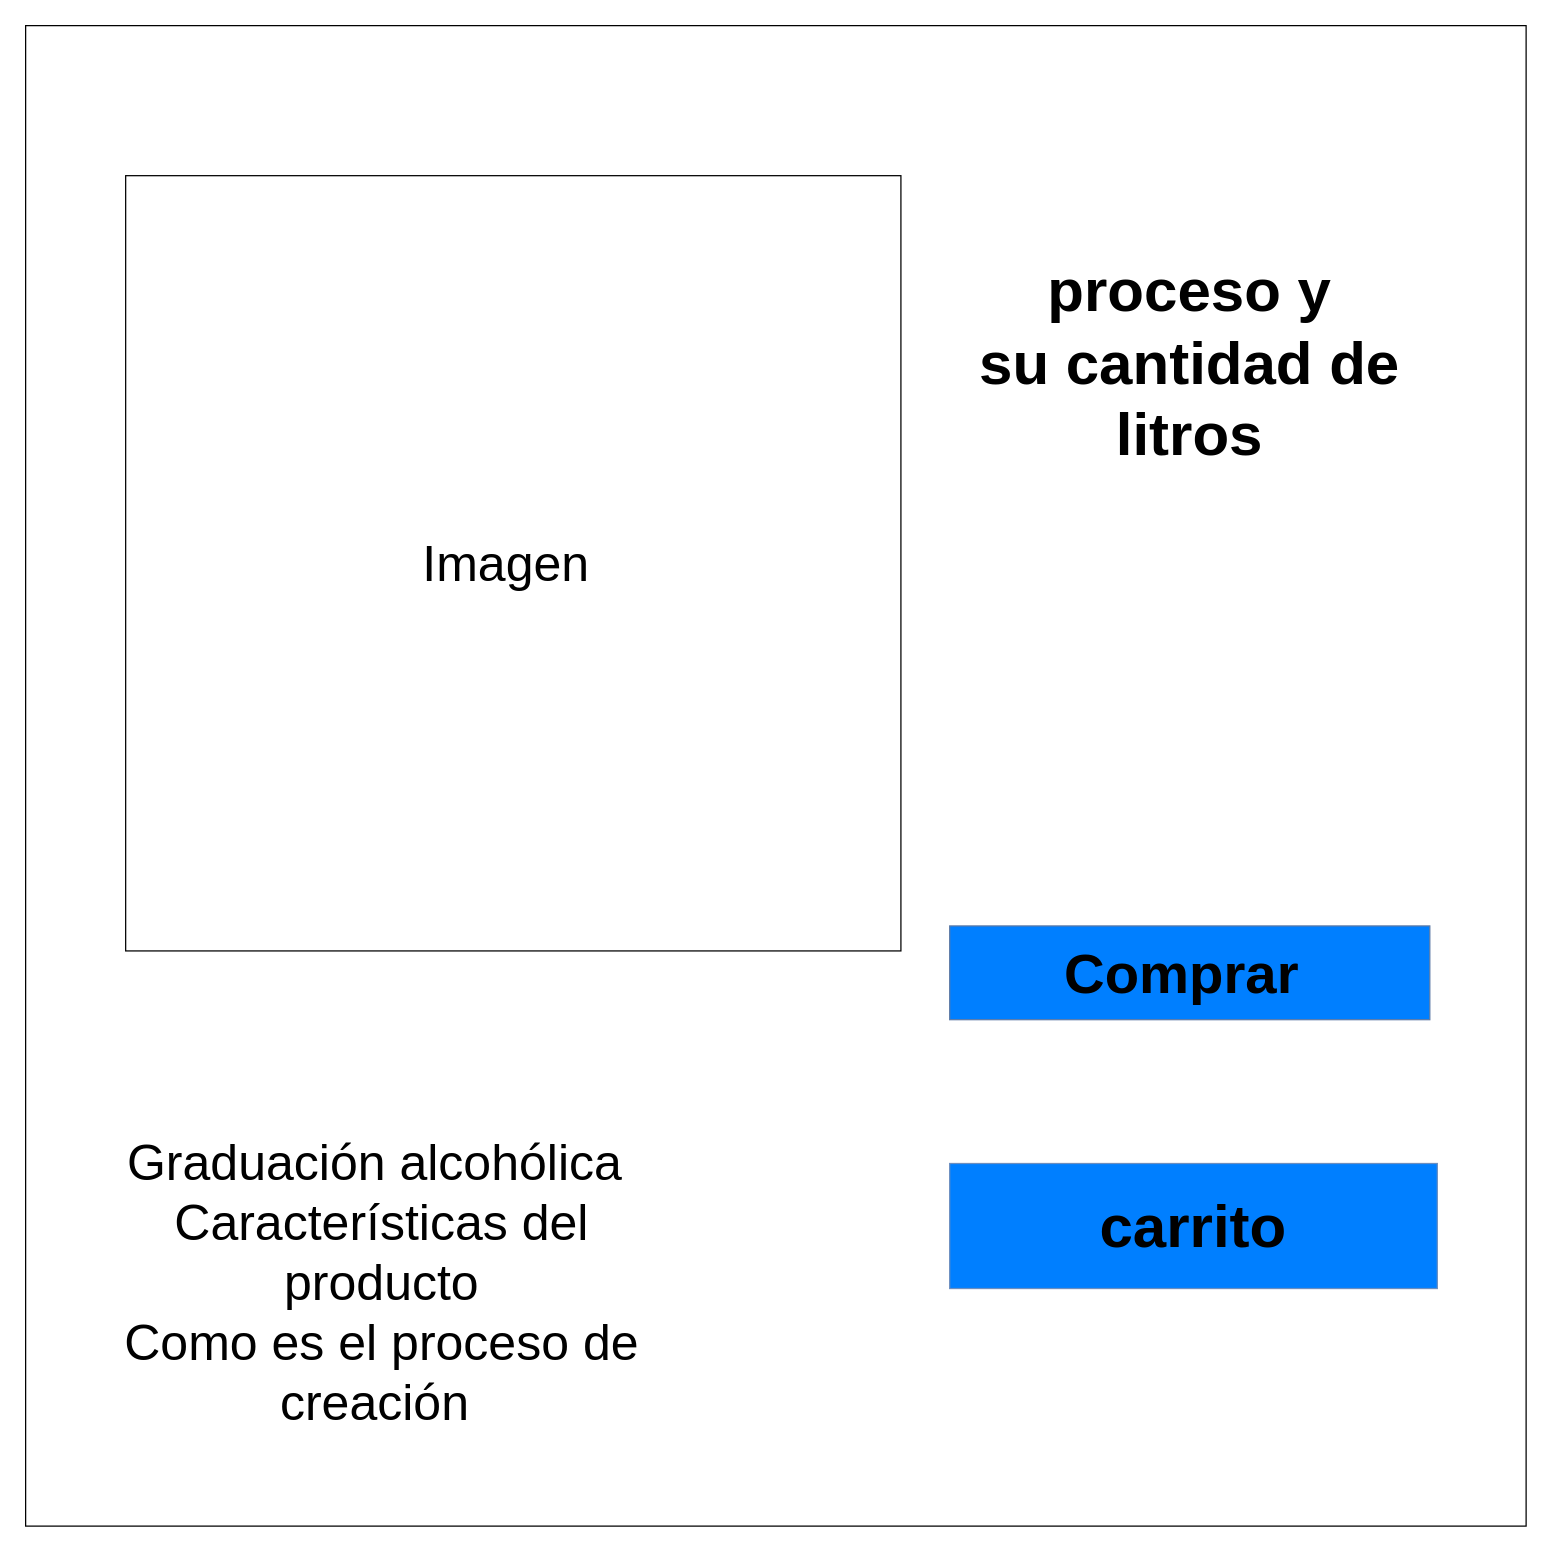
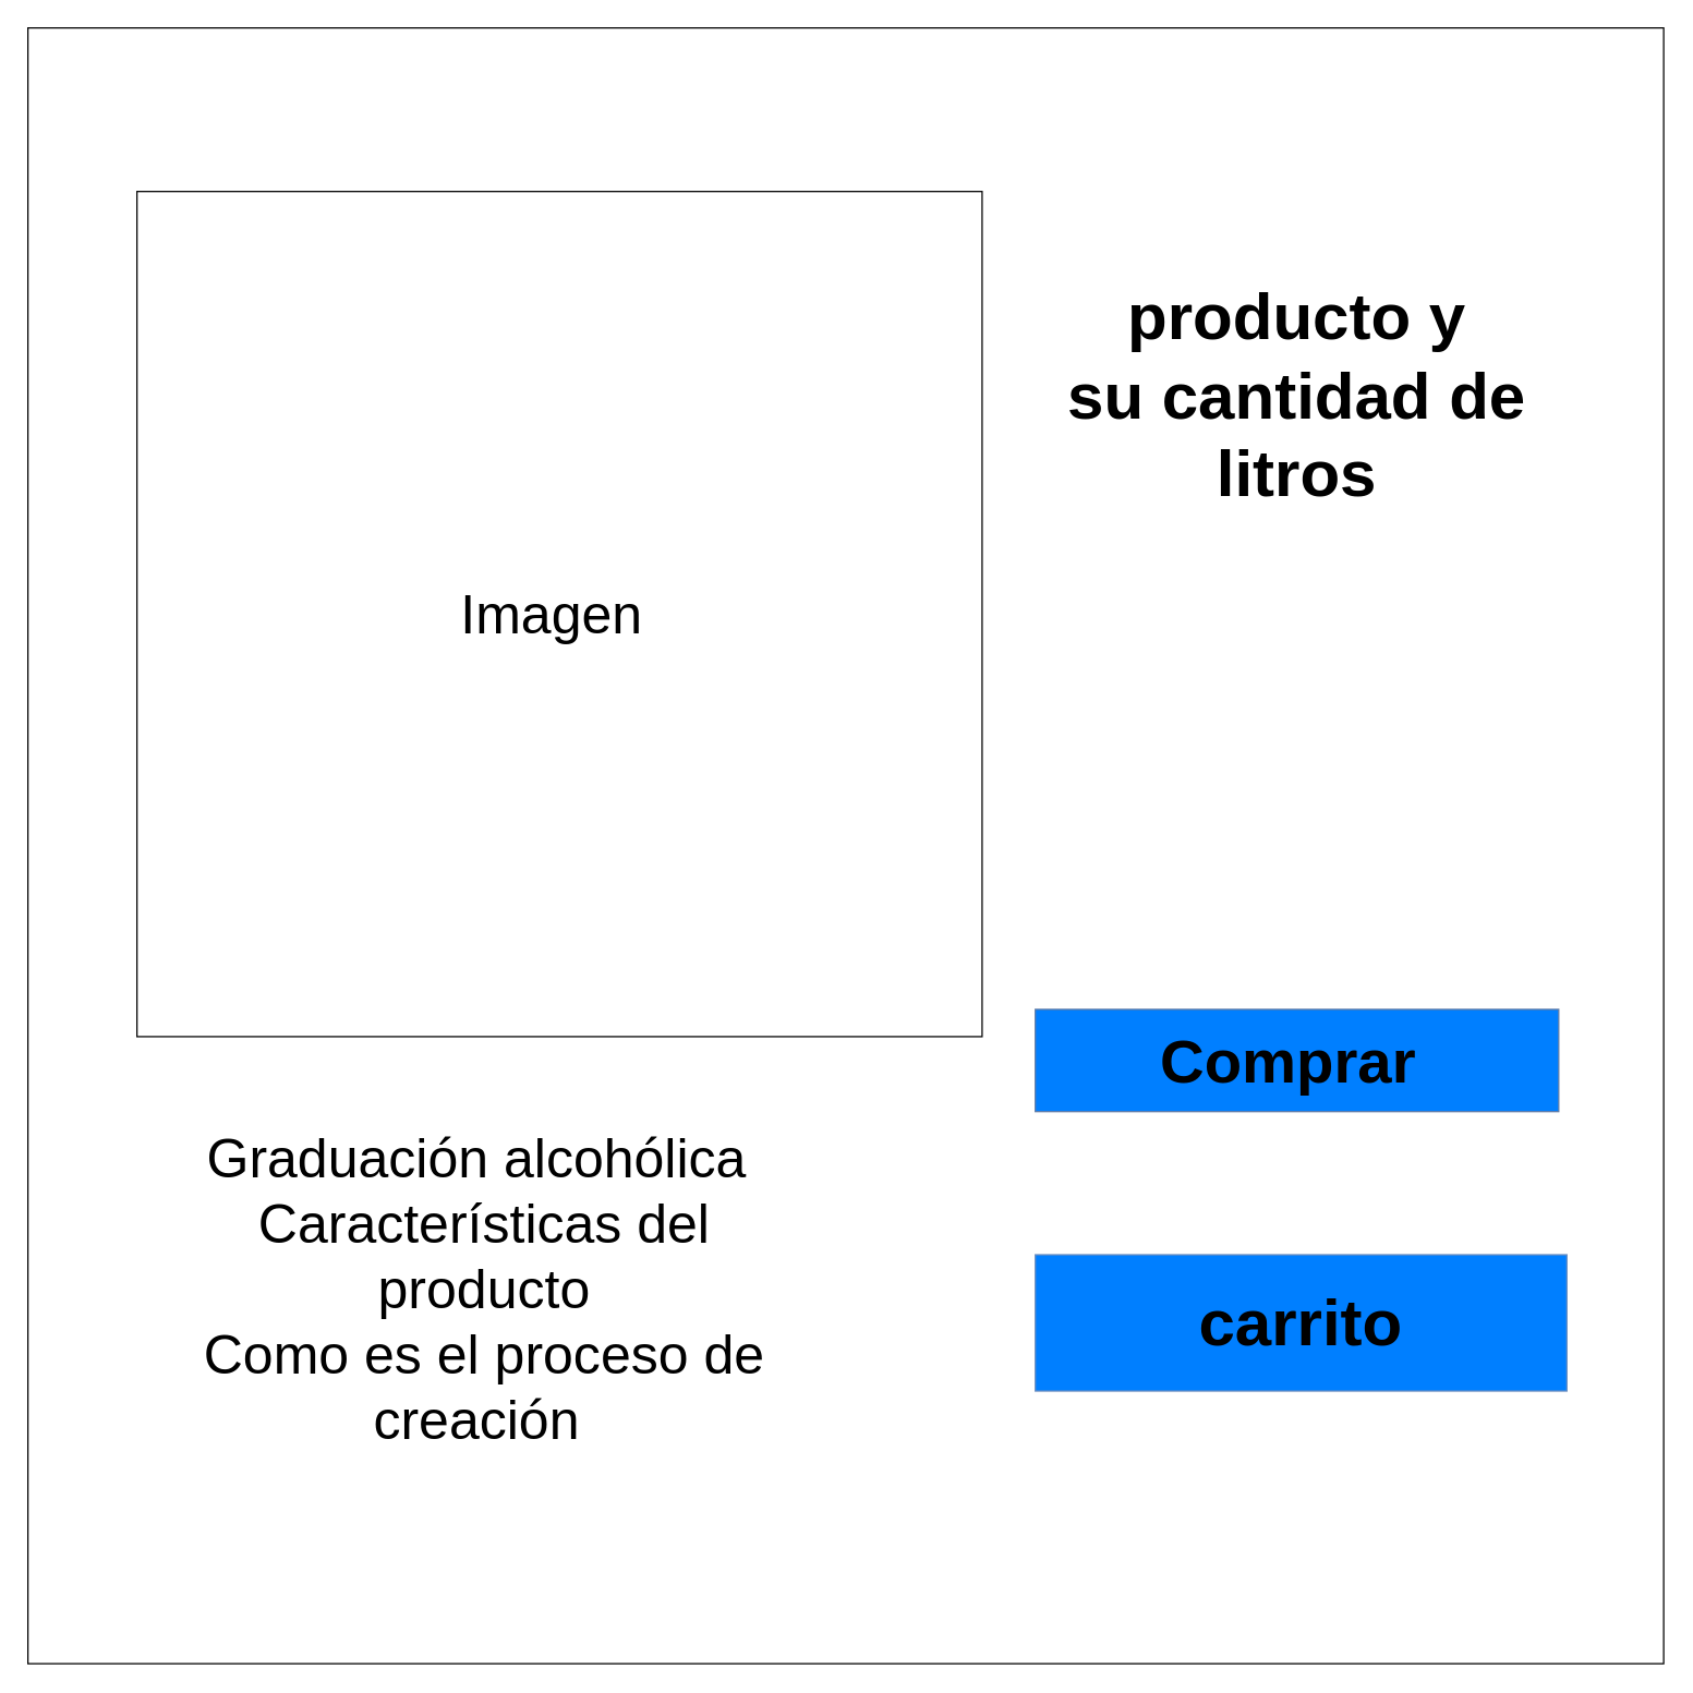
- <mxCell id="5" value="&lt;font size=&quot;7&quot;&gt;&lt;b&gt;proceso y su&amp;nbsp;cantidad de litros&lt;/b&gt;&lt;/font&gt;" style="text;html=1;strokeColor=none;fillColor=none;align=center;verticalAlign=middle;whiteSpace=wrap;rounded=0;" parent="1" vertex="1"><mxGeometry x="736" y="190" width="430" height="200" as="geometry" /></mxCell>
+ <mxCell id="5" value="&lt;font size=&quot;7&quot;&gt;&lt;b&gt;producto y su&amp;nbsp;cantidad de litros&lt;/b&gt;&lt;/font&gt;" style="text;html=1;strokeColor=none;fillColor=none;align=center;verticalAlign=middle;whiteSpace=wrap;rounded=0;" parent="1" vertex="1"><mxGeometry x="736" y="190" width="430" height="200" as="geometry" /></mxCell>
- <mxCell id="7" value="&lt;b&gt;&lt;font style=&quot;font-size: 48px&quot;&gt;carrito&lt;/font&gt;&lt;/b&gt;" style="text;html=1;strokeColor=#6c8ebf;align=center;verticalAlign=middle;whiteSpace=wrap;rounded=0;fontSize=21;fillColor=#007FFF;" parent="1" vertex="1"><mxGeometry x="759" y="930" width="390" height="100" as="geometry" /></mxCell>
+ <mxCell id="7" value="&lt;b&gt;&lt;font style=&quot;font-size: 48px&quot;&gt;carrito&lt;/font&gt;&lt;/b&gt;" style="text;html=1;strokeColor=#6c8ebf;align=center;verticalAlign=middle;whiteSpace=wrap;rounded=0;fontSize=21;fillColor=#007FFF;" parent="1" vertex="1"><mxGeometry x="759" y="920" width="390" height="100" as="geometry" /></mxCell>
- <mxCell id="8" value="&lt;font style=&quot;font-size: 40px&quot;&gt;Graduación alcohólica&amp;nbsp;&lt;br&gt;Características del producto&lt;br&gt;Como es el proceso de creación&amp;nbsp;&lt;/font&gt;" style="text;html=1;strokeColor=none;fillColor=none;align=center;verticalAlign=middle;whiteSpace=wrap;rounded=0;fontSize=21;" parent="1" vertex="1"><mxGeometry x="60" y="860" width="490" height="330" as="geometry" /></mxCell>
+ <mxCell id="8" value="&lt;font style=&quot;font-size: 40px&quot;&gt;Graduación alcohólica&amp;nbsp;&lt;br&gt;Características del producto&lt;br&gt;Como es el proceso de creación&amp;nbsp;&lt;/font&gt;" style="text;html=1;strokeColor=none;fillColor=none;align=center;verticalAlign=middle;whiteSpace=wrap;rounded=0;fontSize=21;" parent="1" vertex="1"><mxGeometry x="110" y="780" width="490" height="330" as="geometry" /></mxCell>
